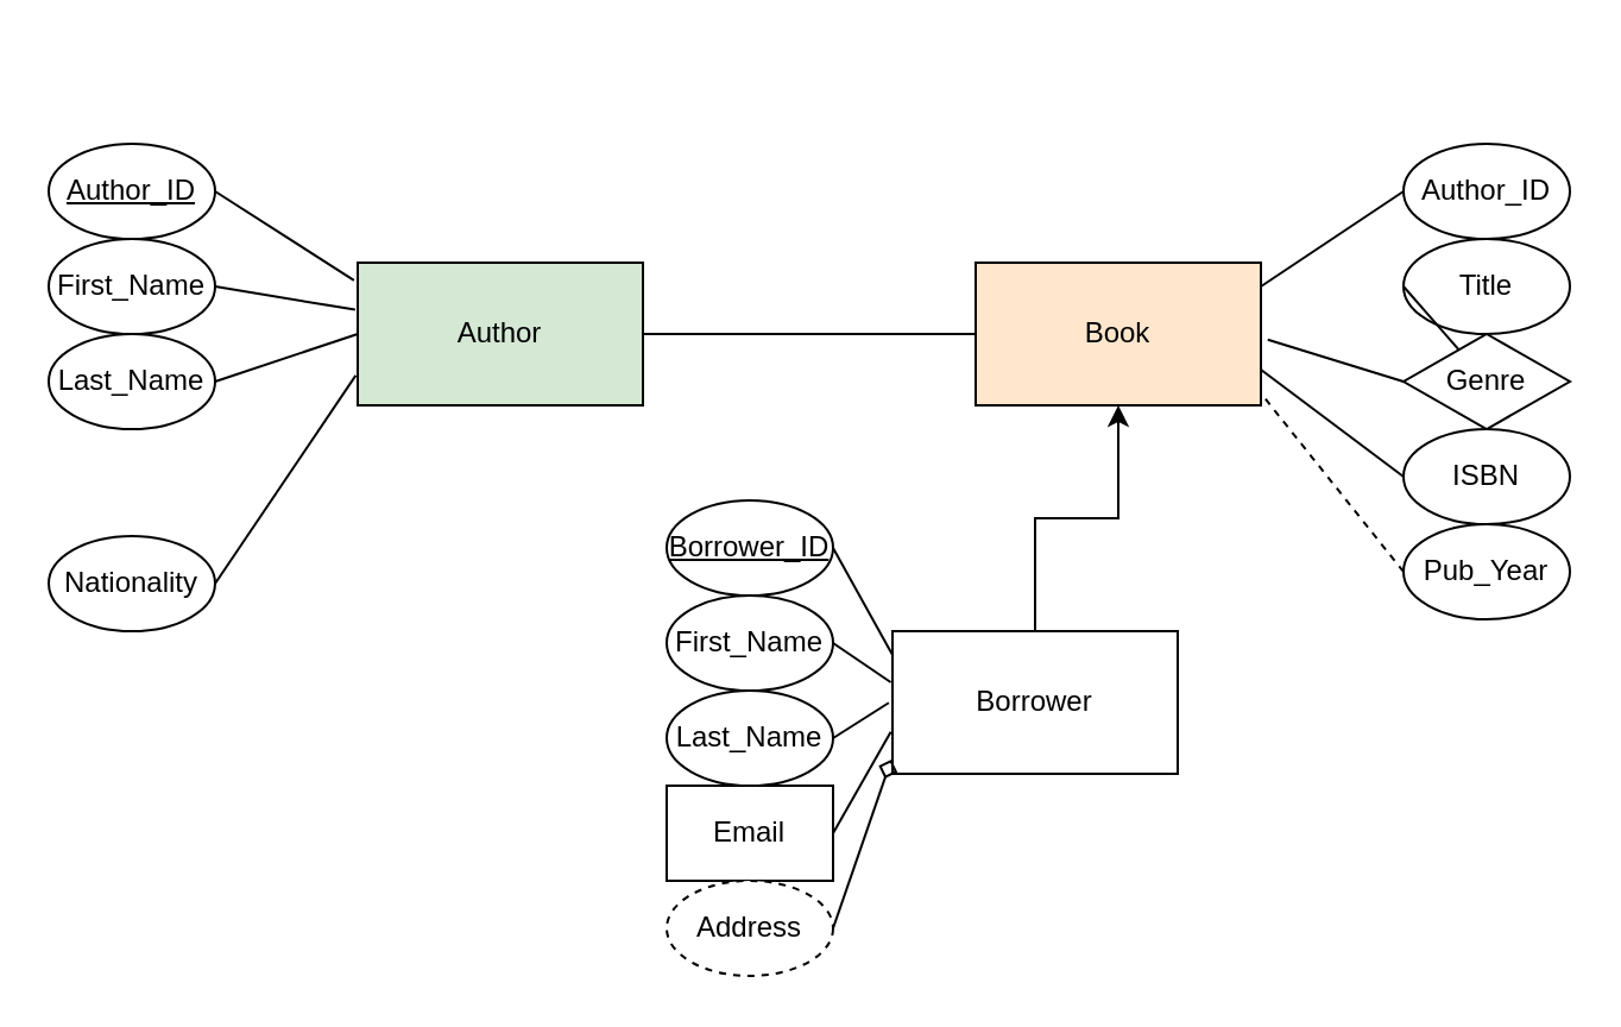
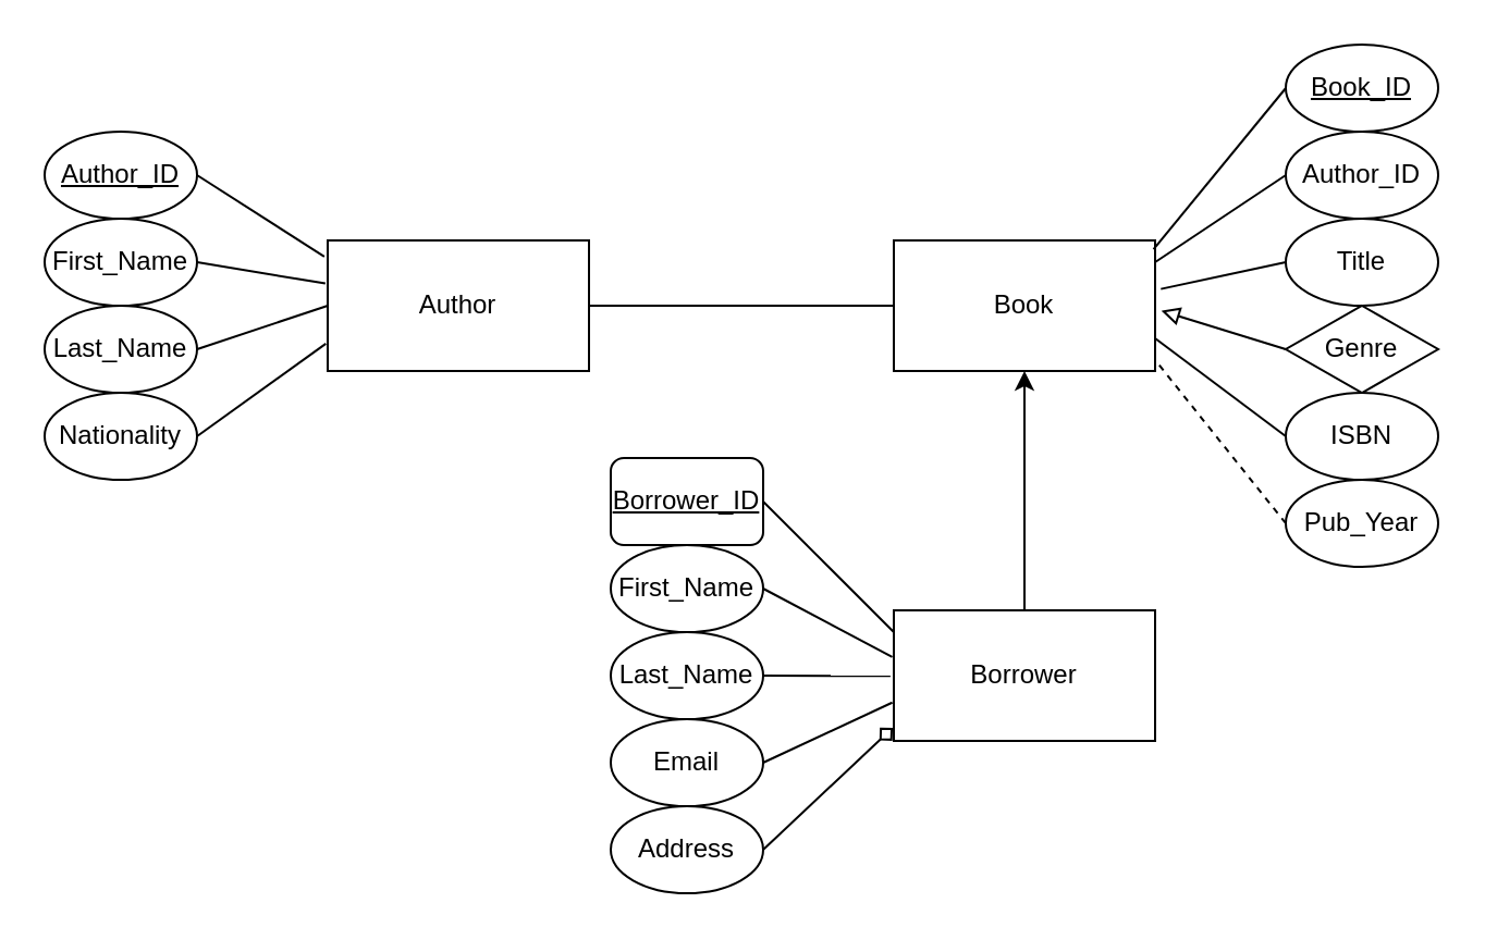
+ <mxCell id="6" value="&lt;u&gt;Book_ID&lt;/u&gt;" style="ellipse;whiteSpace=wrap;html=1;" vertex="1" parent="1"><mxGeometry x="590" y="20" width="70" height="40" as="geometry" /></mxCell>
+ <mxCell id="23" style="rounded=0;orthogonalLoop=1;jettySize=auto;html=1;exitX=0;exitY=0.5;exitDx=0;exitDy=0;entryX=0.994;entryY=0.067;entryDx=0;entryDy=0;entryPerimeter=0;endArrow=none;endFill=0;" edge="1" parent="1" source="6" target="5"><mxGeometry relative="1" as="geometry" /></mxCell>
- <mxCell id="25" style="rounded=0;orthogonalLoop=1;jettySize=auto;html=1;exitX=0;exitY=0.5;exitDx=0;exitDy=0;endArrow=none;endFill=0;" edge="1" parent="1" source="8" target="9"><mxGeometry relative="1" as="geometry" /></mxCell>
+ <mxCell id="25" style="rounded=0;orthogonalLoop=1;jettySize=auto;html=1;exitX=0;exitY=0.5;exitDx=0;exitDy=0;entryX=1.022;entryY=0.372;entryDx=0;entryDy=0;entryPerimeter=0;endArrow=none;endFill=0;" edge="1" parent="1" source="8" target="5"><mxGeometry relative="1" as="geometry" /></mxCell>
- <mxCell id="3" value="Author" style="rounded=0;whiteSpace=wrap;html=1;fillColor=#d5e8d4;" vertex="1" parent="1"><mxGeometry x="150" y="110" width="120" height="60" as="geometry" /></mxCell>
+ <mxCell id="3" value="Author" style="rounded=0;whiteSpace=wrap;html=1;" vertex="1" parent="1"><mxGeometry x="150" y="110" width="120" height="60" as="geometry" /></mxCell>
- <mxCell id="5" value="Book" style="rounded=0;whiteSpace=wrap;html=1;fillColor=#ffe6cc;" vertex="1" parent="1"><mxGeometry x="410" y="110" width="120" height="60" as="geometry" /></mxCell>
+ <mxCell id="5" value="Book" style="rounded=0;whiteSpace=wrap;html=1;" vertex="1" parent="1"><mxGeometry x="410" y="110" width="120" height="60" as="geometry" /></mxCell>
- <mxCell id="26" style="rounded=0;orthogonalLoop=1;jettySize=auto;html=1;exitX=0;exitY=0.5;exitDx=0;exitDy=0;entryX=1.024;entryY=0.539;entryDx=0;entryDy=0;entryPerimeter=0;endArrow=none;endFill=0;" edge="1" parent="1" source="9" target="5"><mxGeometry relative="1" as="geometry" /></mxCell>
+ <mxCell id="26" style="rounded=0;orthogonalLoop=1;jettySize=auto;html=1;exitX=0;exitY=0.5;exitDx=0;exitDy=0;entryX=1.024;entryY=0.539;entryDx=0;entryDy=0;entryPerimeter=0;endArrow=block;endFill=0;" edge="1" parent="1" source="9" target="5"><mxGeometry relative="1" as="geometry" /></mxCell>
- <mxCell id="15" value="&lt;u&gt;Borrower_ID&lt;/u&gt;" style="ellipse;whiteSpace=wrap;html=1;" vertex="1" parent="1"><mxGeometry x="280" y="210" width="70" height="40" as="geometry" /></mxCell>
+ <mxCell id="15" value="&lt;u&gt;Borrower_ID&lt;/u&gt;" style="whiteSpace=wrap;html=1;rounded=1;" vertex="1" parent="1"><mxGeometry x="280" y="210" width="70" height="40" as="geometry" /></mxCell>
- <mxCell id="17" value="Nationality" style="ellipse;whiteSpace=wrap;html=1;" vertex="1" parent="1"><mxGeometry x="20" y="225" width="70" height="40" as="geometry" /></mxCell>
+ <mxCell id="17" value="Nationality" style="ellipse;whiteSpace=wrap;html=1;" vertex="1" parent="1"><mxGeometry x="20" y="180" width="70" height="40" as="geometry" /></mxCell>
- <mxCell id="14" value="Borrower" style="rounded=0;whiteSpace=wrap;html=1;" vertex="1" parent="1"><mxGeometry x="375" y="265" width="120" height="60" as="geometry" /></mxCell>
+ <mxCell id="14" value="Borrower" style="rounded=0;whiteSpace=wrap;html=1;" vertex="1" parent="1"><mxGeometry x="410" y="280" width="120" height="60" as="geometry" /></mxCell>
- <mxCell id="30" value="Email" style="whiteSpace=wrap;html=1;rounded=0;" vertex="1" parent="1"><mxGeometry x="280" y="330" width="70" height="40" as="geometry" /></mxCell>
+ <mxCell id="30" value="Email" style="ellipse;whiteSpace=wrap;html=1;" vertex="1" parent="1"><mxGeometry x="280" y="330" width="70" height="40" as="geometry" /></mxCell>
- <mxCell id="31" value="Address" style="ellipse;whiteSpace=wrap;html=1;dashed=1;" vertex="1" parent="1"><mxGeometry x="280" y="370" width="70" height="40" as="geometry" /></mxCell>
+ <mxCell id="31" value="Address" style="ellipse;whiteSpace=wrap;html=1;" vertex="1" parent="1"><mxGeometry x="280" y="370" width="70" height="40" as="geometry" /></mxCell>
